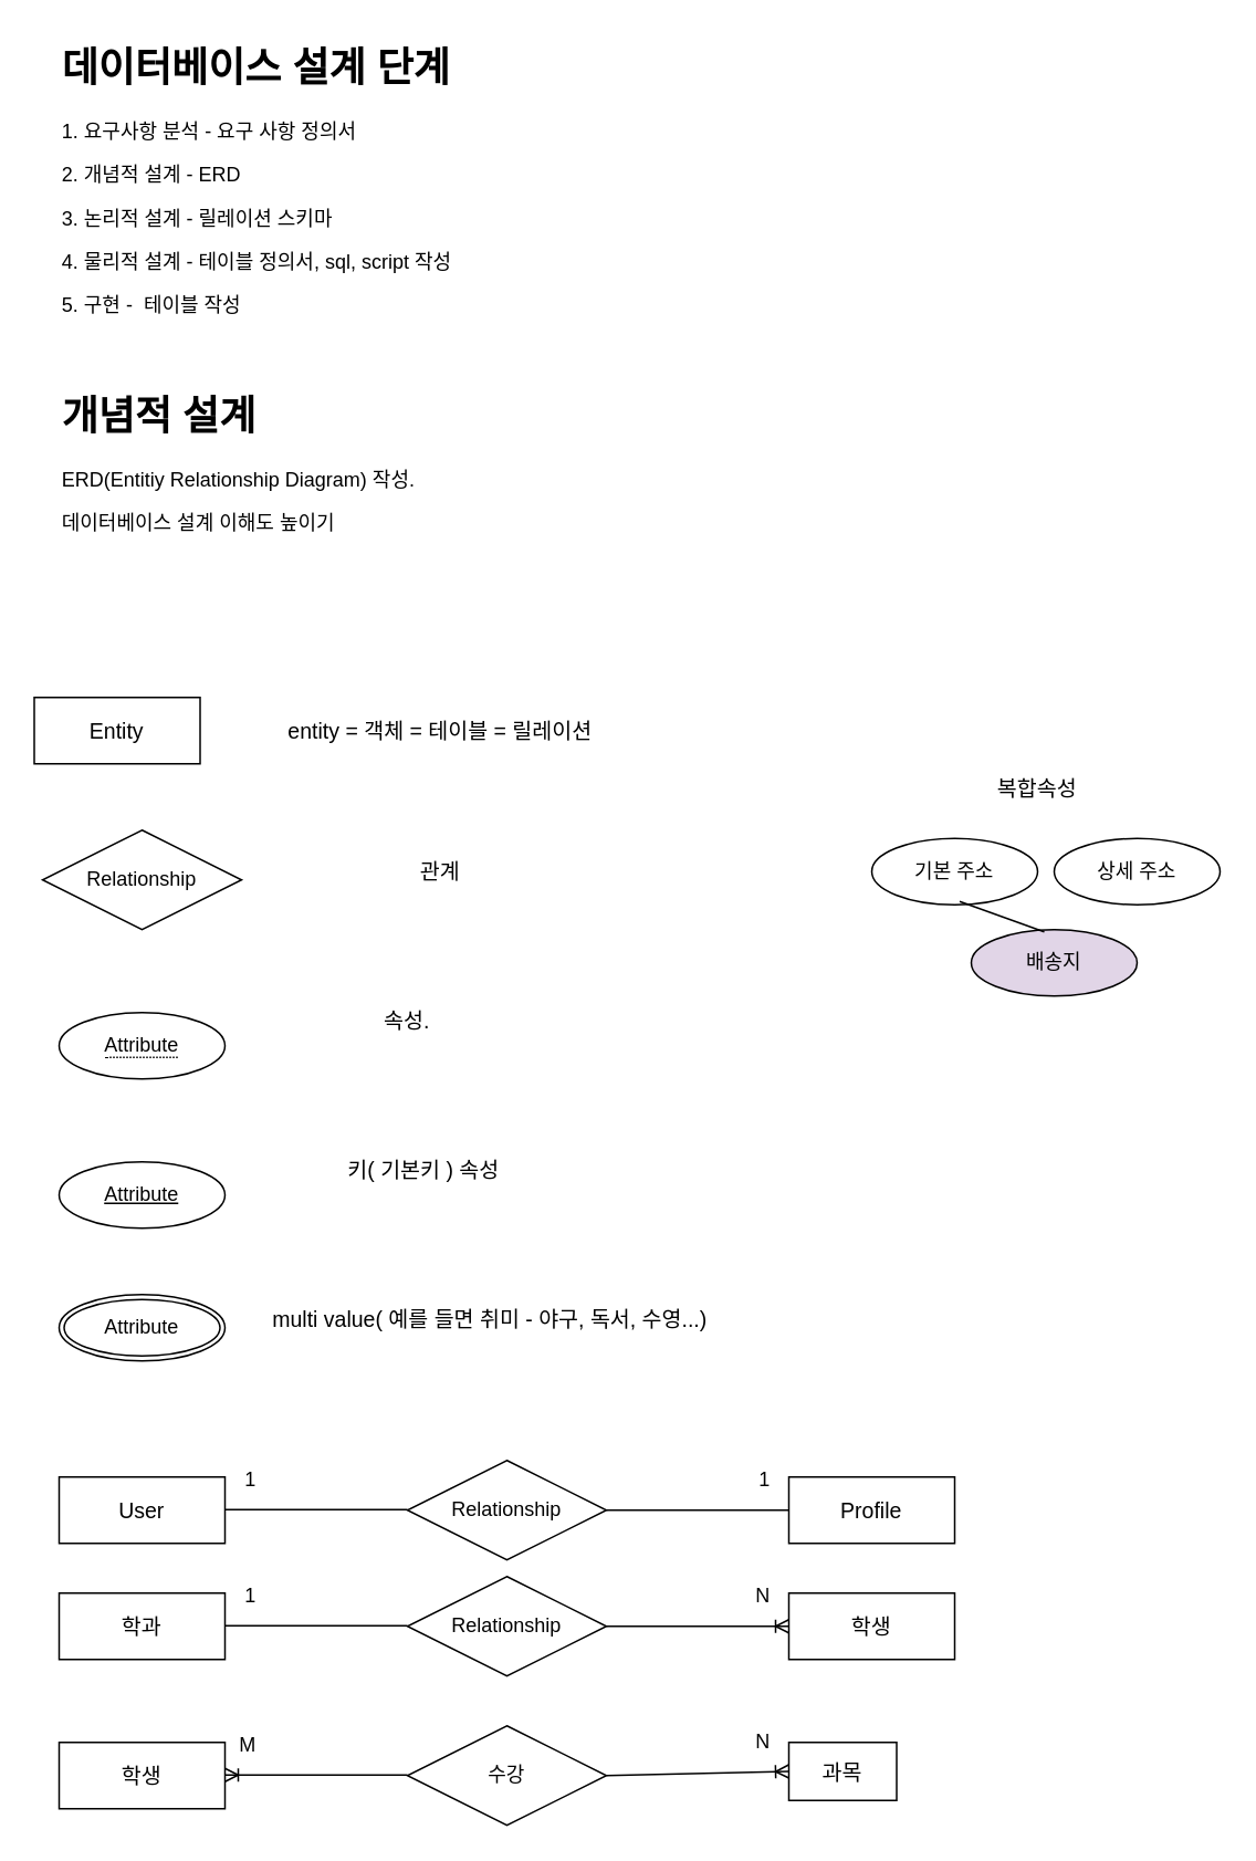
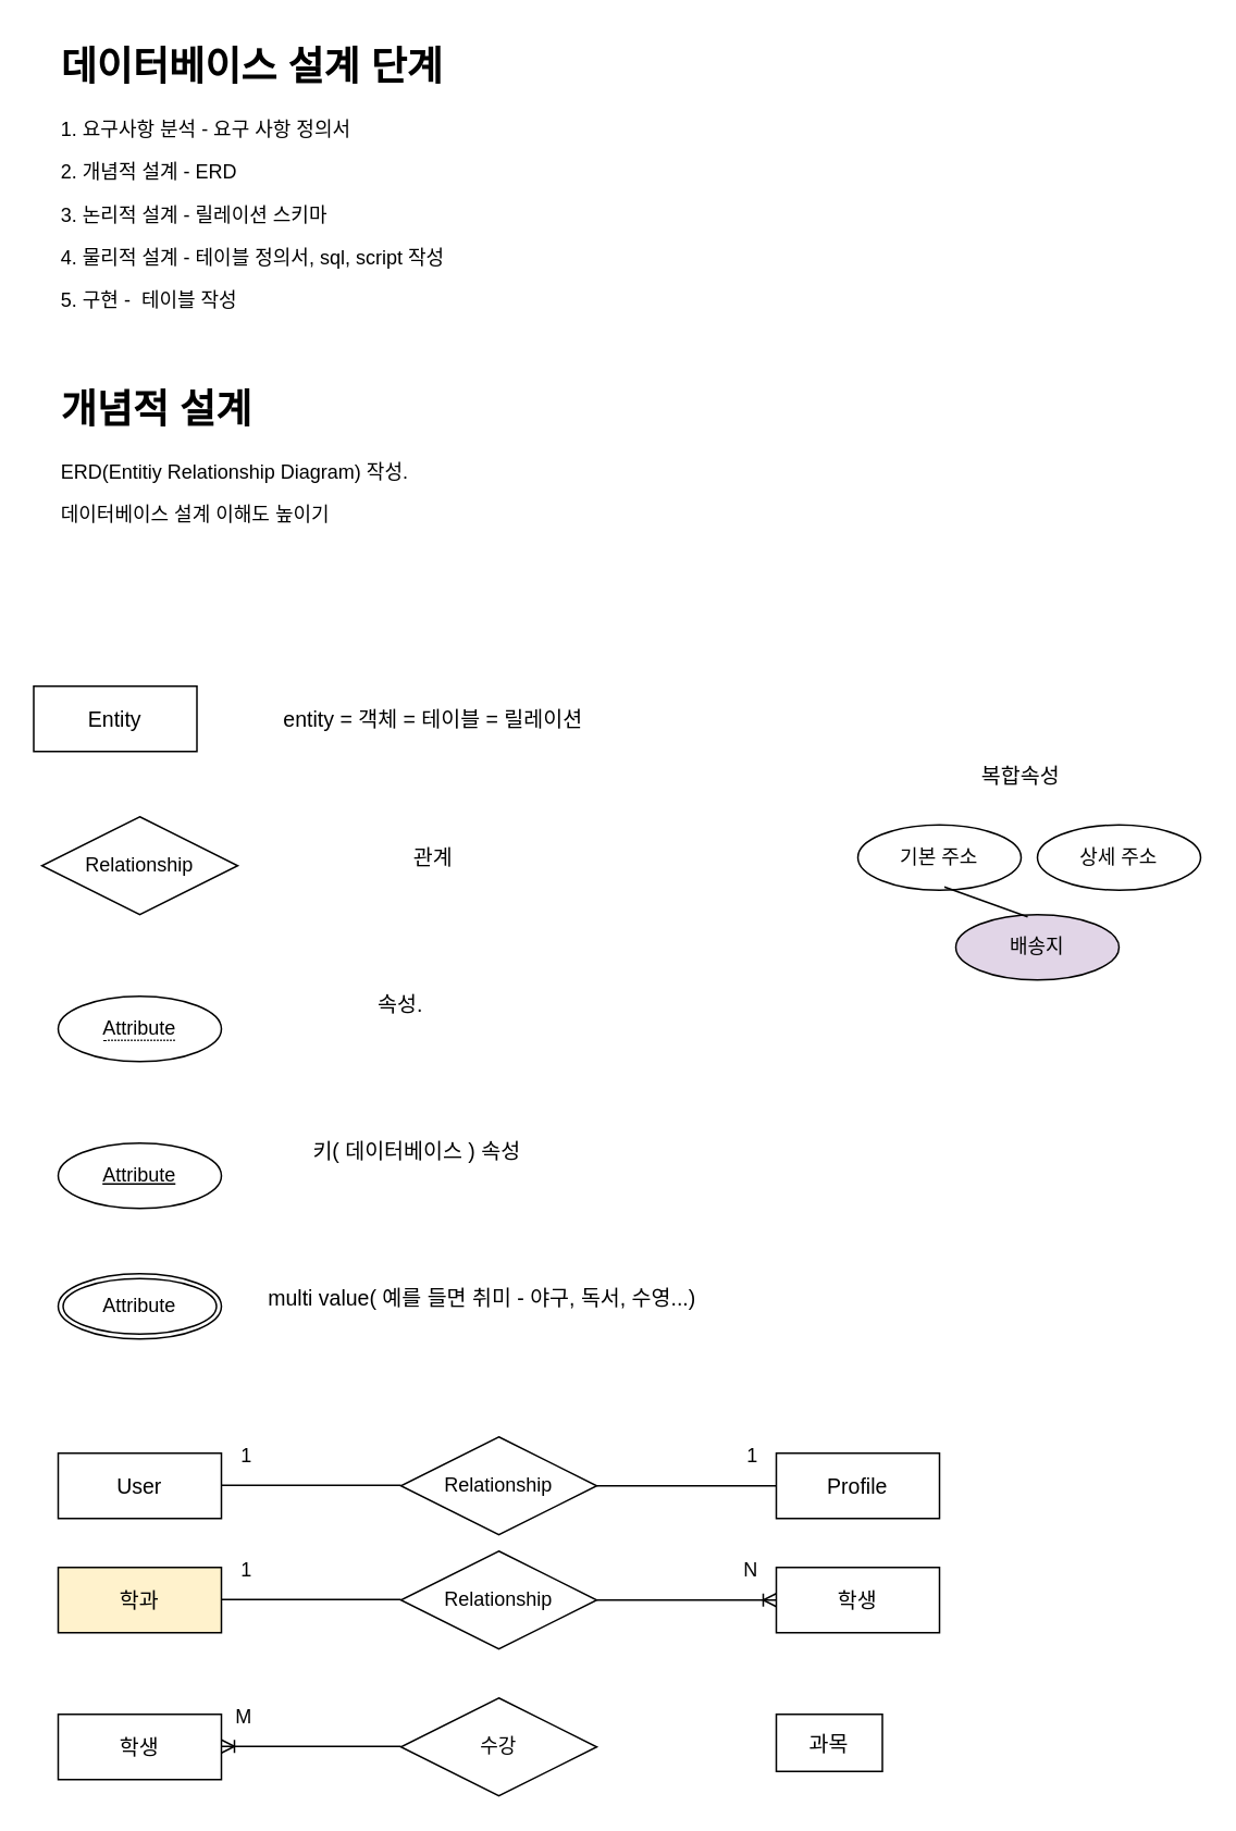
- <mxCell id="11" value="&lt;span style=&quot;font-size: 13px;&quot;&gt;키( 기본키 ) 속성&lt;/span&gt;" style="text;html=1;align=center;verticalAlign=middle;whiteSpace=wrap;rounded=0;" parent="1" vertex="1"><mxGeometry x="145" y="690" width="220" height="30" as="geometry" /></mxCell>
+ <mxCell id="11" value="&lt;span style=&quot;font-size: 13px;&quot;&gt;키( 데이터베이스 ) 속성&lt;/span&gt;" style="text;html=1;align=center;verticalAlign=middle;whiteSpace=wrap;rounded=0;" parent="1" vertex="1"><mxGeometry x="145" y="690" width="220" height="30" as="geometry" /></mxCell>
- <mxCell id="22" value="&lt;span style=&quot;font-size: 13px;&quot;&gt;학과&lt;/span&gt;" style="whiteSpace=wrap;html=1;align=center;" parent="1" vertex="1"><mxGeometry x="35" y="960" width="100" height="40" as="geometry" /></mxCell>
+ <mxCell id="22" value="&lt;span style=&quot;font-size: 13px;&quot;&gt;학과&lt;/span&gt;" style="whiteSpace=wrap;html=1;align=center;fillColor=#fff2cc;" parent="1" vertex="1"><mxGeometry x="35" y="960" width="100" height="40" as="geometry" /></mxCell>
- <mxCell id="31" value="" style="endArrow=ERoneToMany;html=1;rounded=0;entryX=0;entryY=0.5;entryDx=0;entryDy=0;exitX=1;exitY=0.5;exitDx=0;exitDy=0;endFill=0;" parent="1" source="28" target="30" edge="1"><mxGeometry relative="1" as="geometry"><mxPoint x="305" y="1150" as="sourcePoint" /><mxPoint x="465" y="1150" as="targetPoint" /></mxGeometry></mxCell>
- <mxCell id="32" value="N" style="resizable=0;html=1;whiteSpace=wrap;align=right;verticalAlign=bottom;" parent="31" connectable="0" vertex="1"><mxGeometry x="1" relative="1" as="geometry"><mxPoint x="-10" y="-10" as="offset" /></mxGeometry></mxCell>
